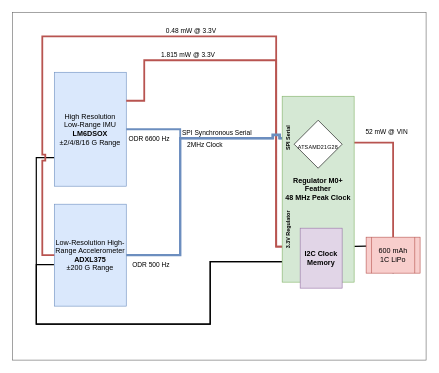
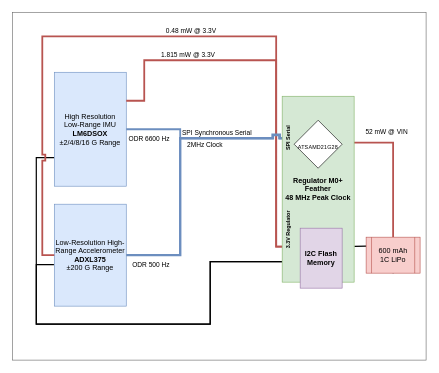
- <mxCell id="24" value="I2C Clock Memory" style="rounded=0;whiteSpace=wrap;html=1;fillColor=#e1d5e7;strokeColor=#9673a6;fontFamily=Helvetica;fontStyle=1" parent="22" vertex="1"><mxGeometry x="30" y="220" width="70" height="100" as="geometry" /></mxCell>
+ <mxCell id="24" value="I2C Flash Memory" style="rounded=0;whiteSpace=wrap;html=1;fillColor=#e1d5e7;strokeColor=#9673a6;fontFamily=Helvetica;fontStyle=1" parent="22" vertex="1"><mxGeometry x="30" y="220" width="70" height="100" as="geometry" /></mxCell>
